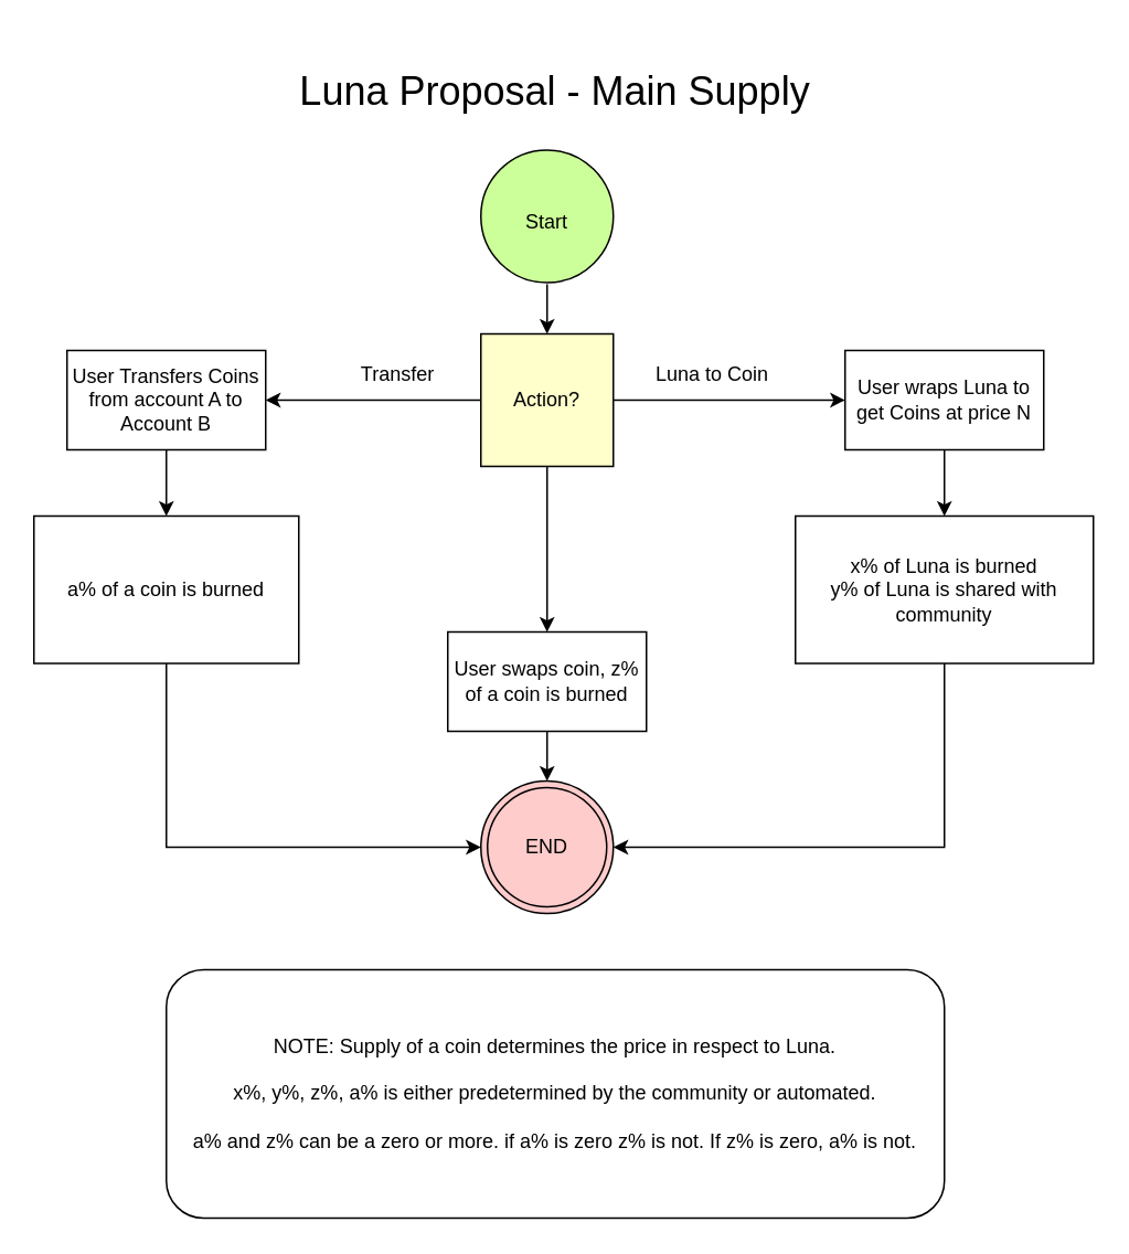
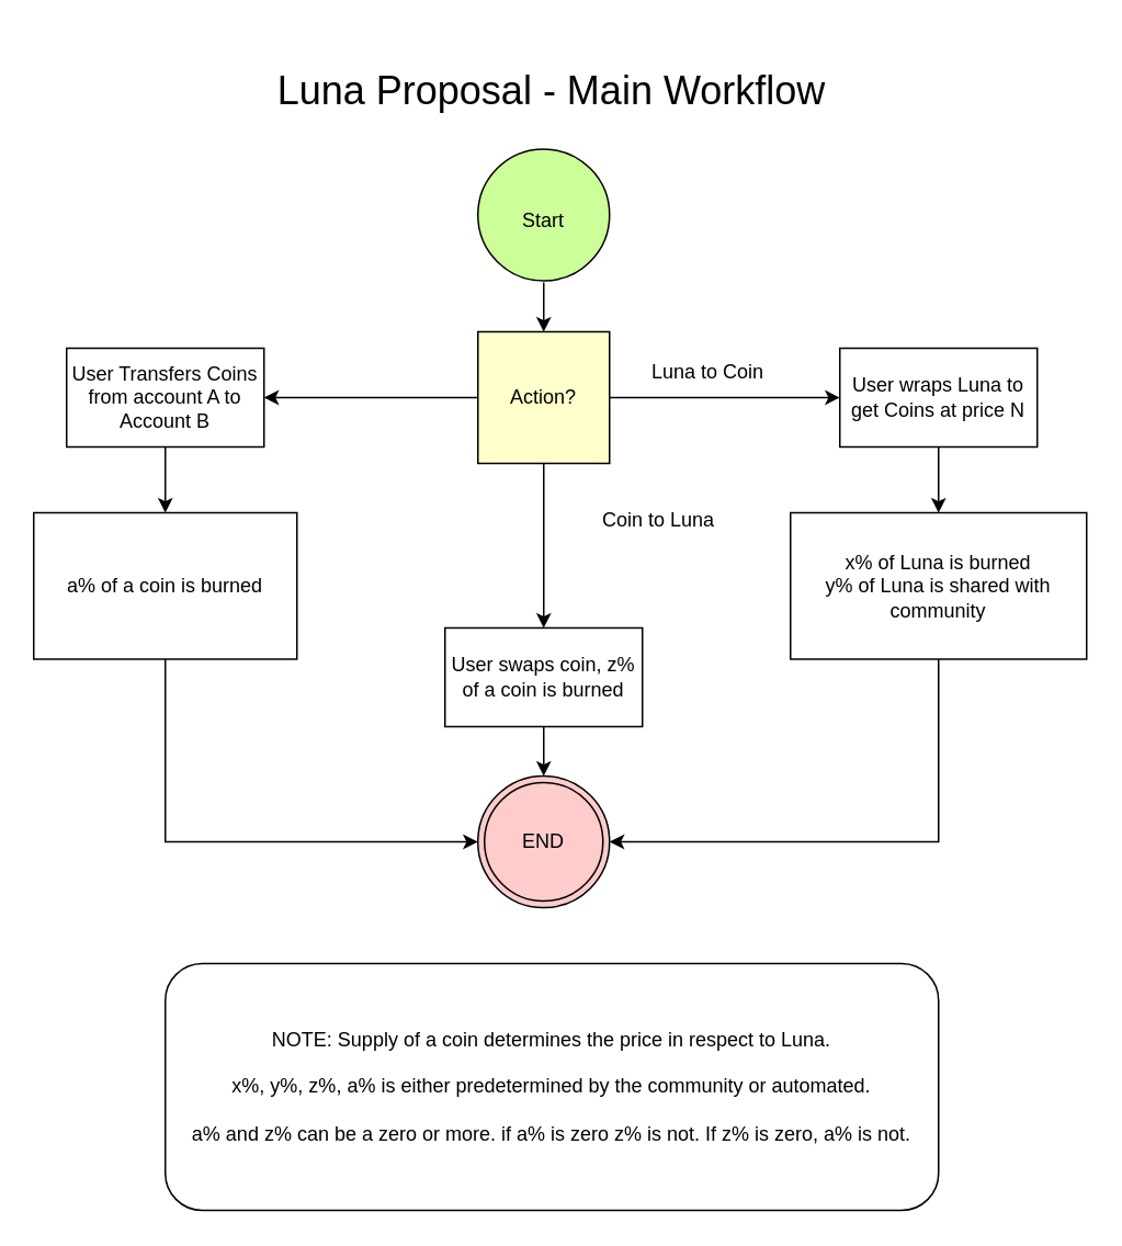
- <mxCell id="22" value="&lt;font style=&quot;font-size: 24px;&quot;&gt;Luna Proposal - Main Supply&lt;/font&gt;" style="text;html=1;strokeColor=none;fillColor=none;align=center;verticalAlign=middle;whiteSpace=wrap;rounded=0;" vertex="1" parent="1"><mxGeometry x="135" y="20" width="400" height="70" as="geometry" /></mxCell>
+ <mxCell id="22" value="&lt;font style=&quot;font-size: 24px;&quot;&gt;Luna Proposal - Main Workflow&lt;/font&gt;" style="text;html=1;strokeColor=none;fillColor=none;align=center;verticalAlign=middle;whiteSpace=wrap;rounded=0;" vertex="1" parent="1"><mxGeometry x="135" y="20" width="400" height="70" as="geometry" /></mxCell>
- <mxCell id="17" value="Transfer" style="text;html=1;strokeColor=none;fillColor=none;align=center;verticalAlign=middle;whiteSpace=wrap;rounded=0;" vertex="1" parent="1"><mxGeometry x="210" y="211" width="60" height="30" as="geometry" /></mxCell>
+ <mxCell id="19" value="Coin to Luna" style="text;html=1;strokeColor=none;fillColor=none;align=center;verticalAlign=middle;whiteSpace=wrap;rounded=0;" vertex="1" parent="1"><mxGeometry x="340" y="301" width="120" height="30" as="geometry" /></mxCell>
